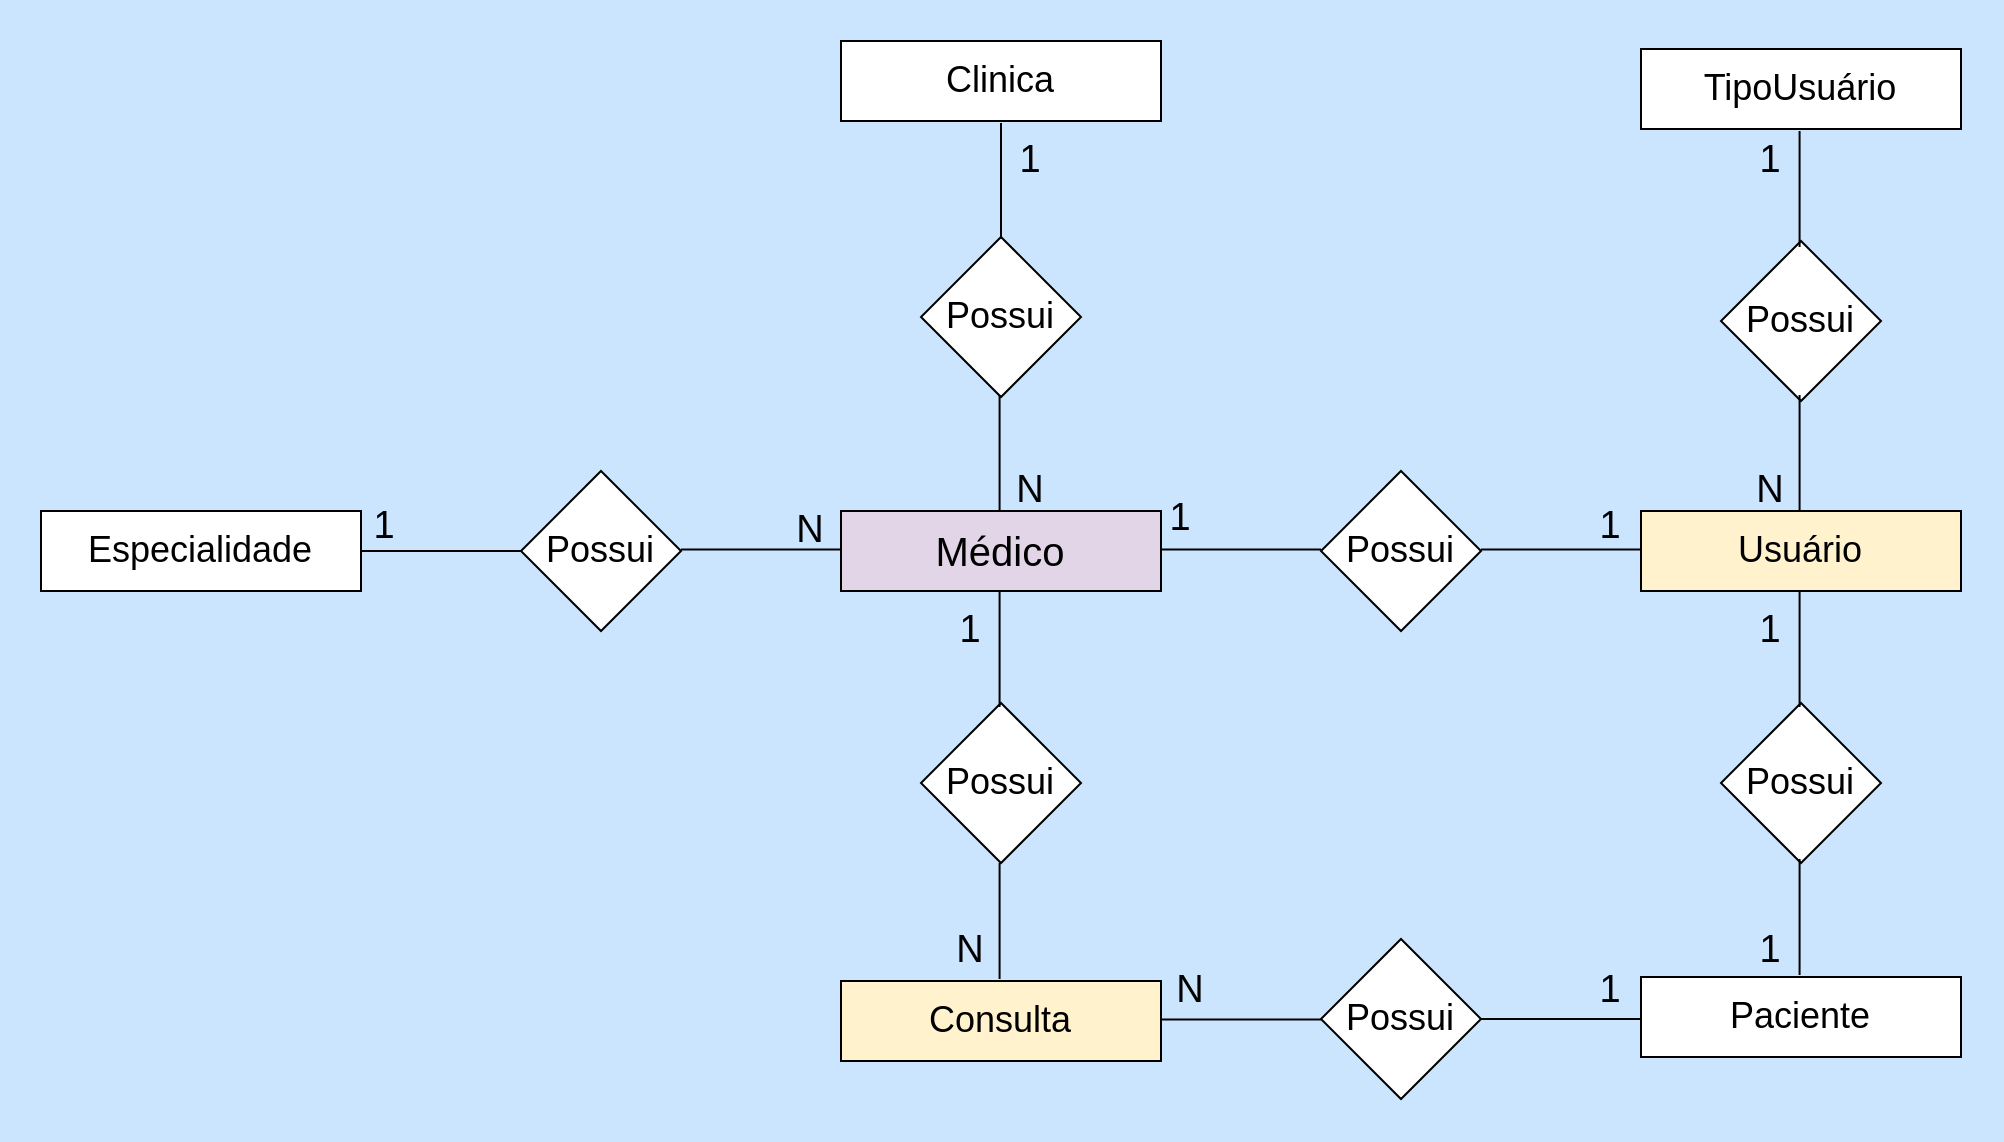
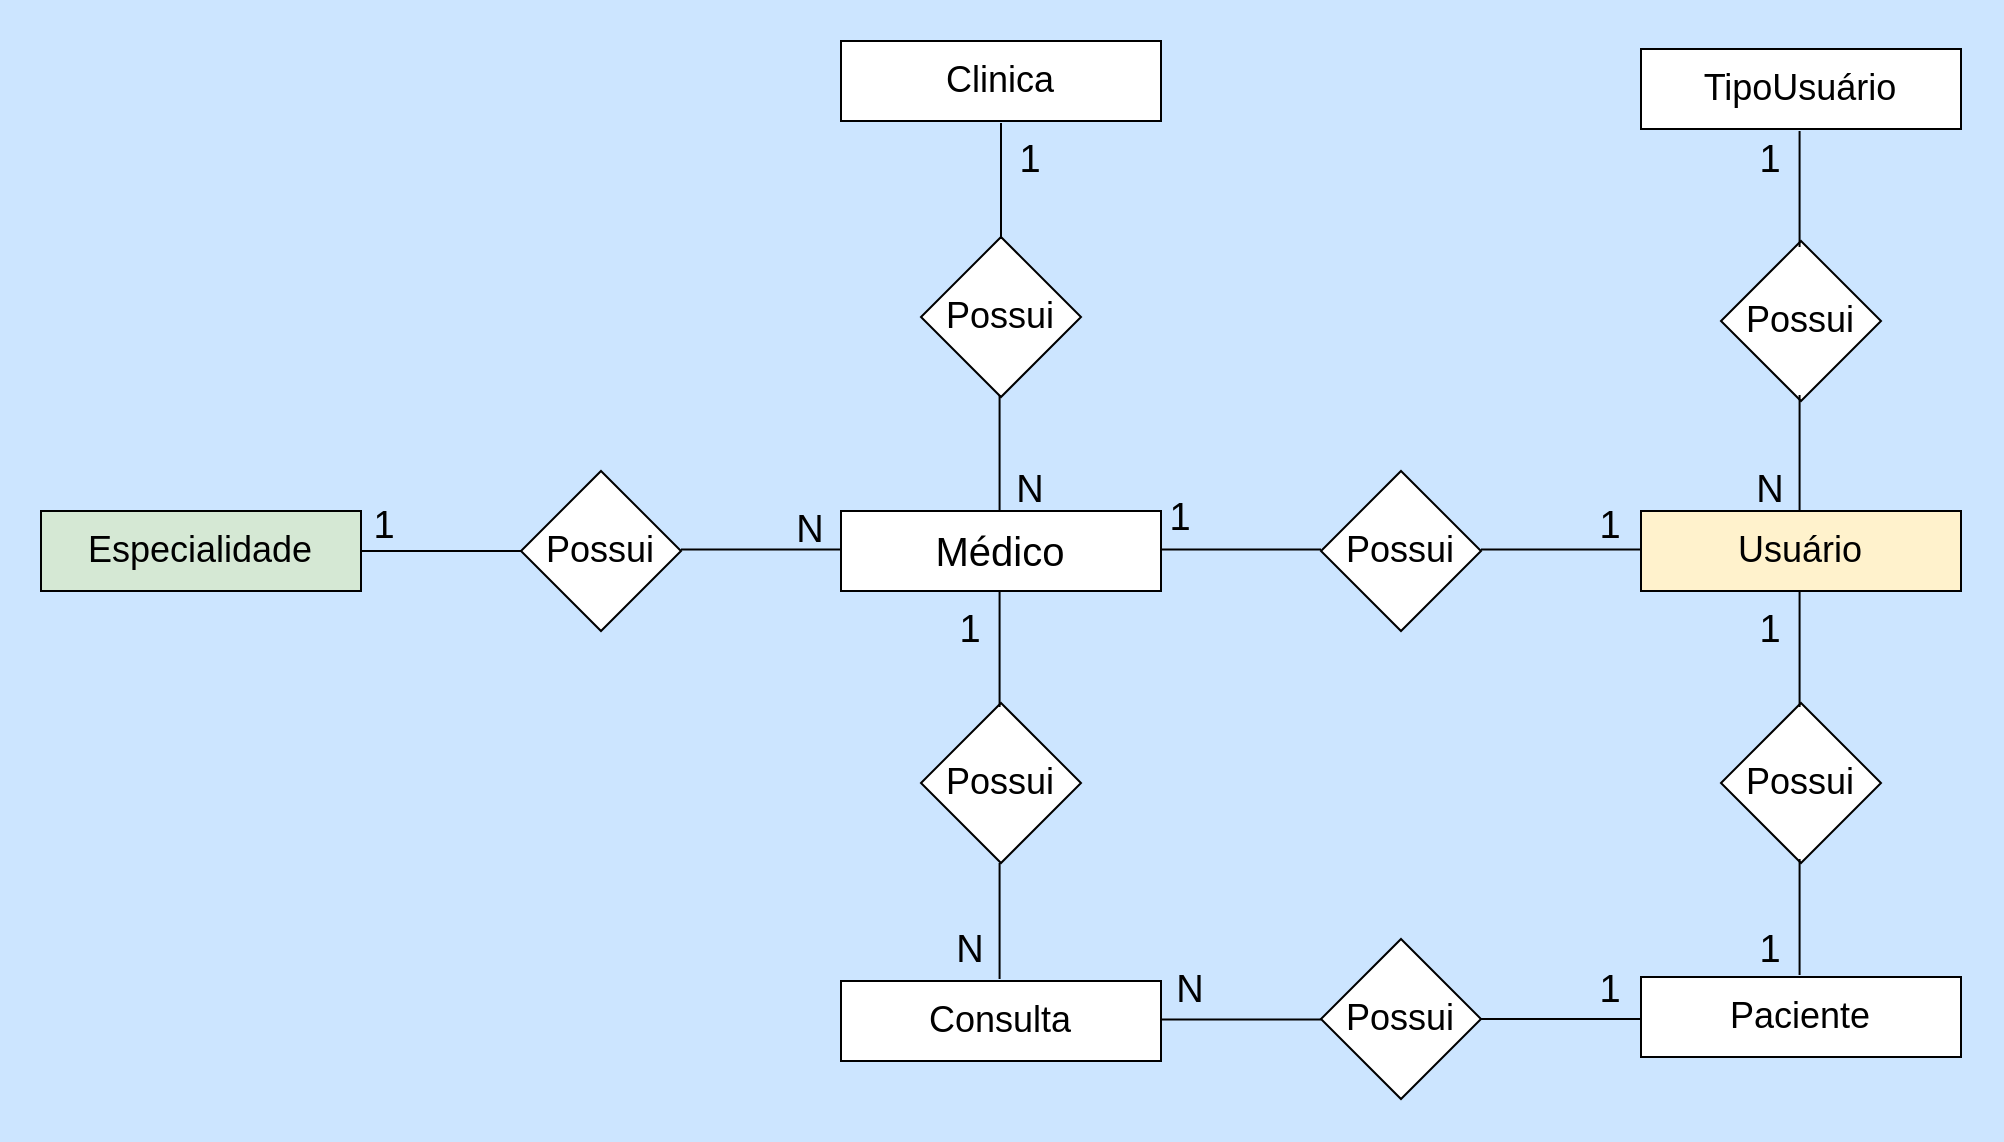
- <mxCell id="8" value="&lt;font style=&quot;font-size: 18px&quot;&gt;Especialidade&lt;/font&gt;" style="rounded=0;whiteSpace=wrap;html=1;" parent="1" vertex="1"><mxGeometry y="255" width="160" height="40" as="geometry" x="20" /></mxCell>
+ <mxCell id="8" value="&lt;font style=&quot;font-size: 18px&quot;&gt;Especialidade&lt;/font&gt;" style="rounded=0;whiteSpace=wrap;html=1;fillColor=#d5e8d4;" parent="1" vertex="1"><mxGeometry y="255" width="160" height="40" as="geometry" x="20" /></mxCell>
- <mxCell id="3" value="&lt;font style=&quot;font-size: 20px&quot;&gt;Médico&lt;/font&gt;" style="rounded=0;whiteSpace=wrap;html=1;fillColor=#e1d5e7;" parent="1" vertex="1"><mxGeometry x="420" y="255" width="160" height="40" as="geometry" /></mxCell>
+ <mxCell id="3" value="&lt;font style=&quot;font-size: 20px&quot;&gt;Médico&lt;/font&gt;" style="rounded=0;whiteSpace=wrap;html=1;" parent="1" vertex="1"><mxGeometry x="420" y="255" width="160" height="40" as="geometry" /></mxCell>
- <mxCell id="10" value="&lt;font style=&quot;font-size: 18px&quot;&gt;Consulta&lt;/font&gt;" style="rounded=0;whiteSpace=wrap;html=1;fillColor=#fff2cc;" parent="1" vertex="1"><mxGeometry x="420" y="490" width="160" height="40" as="geometry" /></mxCell>
+ <mxCell id="10" value="&lt;font style=&quot;font-size: 18px&quot;&gt;Consulta&lt;/font&gt;" style="rounded=0;whiteSpace=wrap;html=1;" parent="1" vertex="1"><mxGeometry x="420" y="490" width="160" height="40" as="geometry" /></mxCell>
